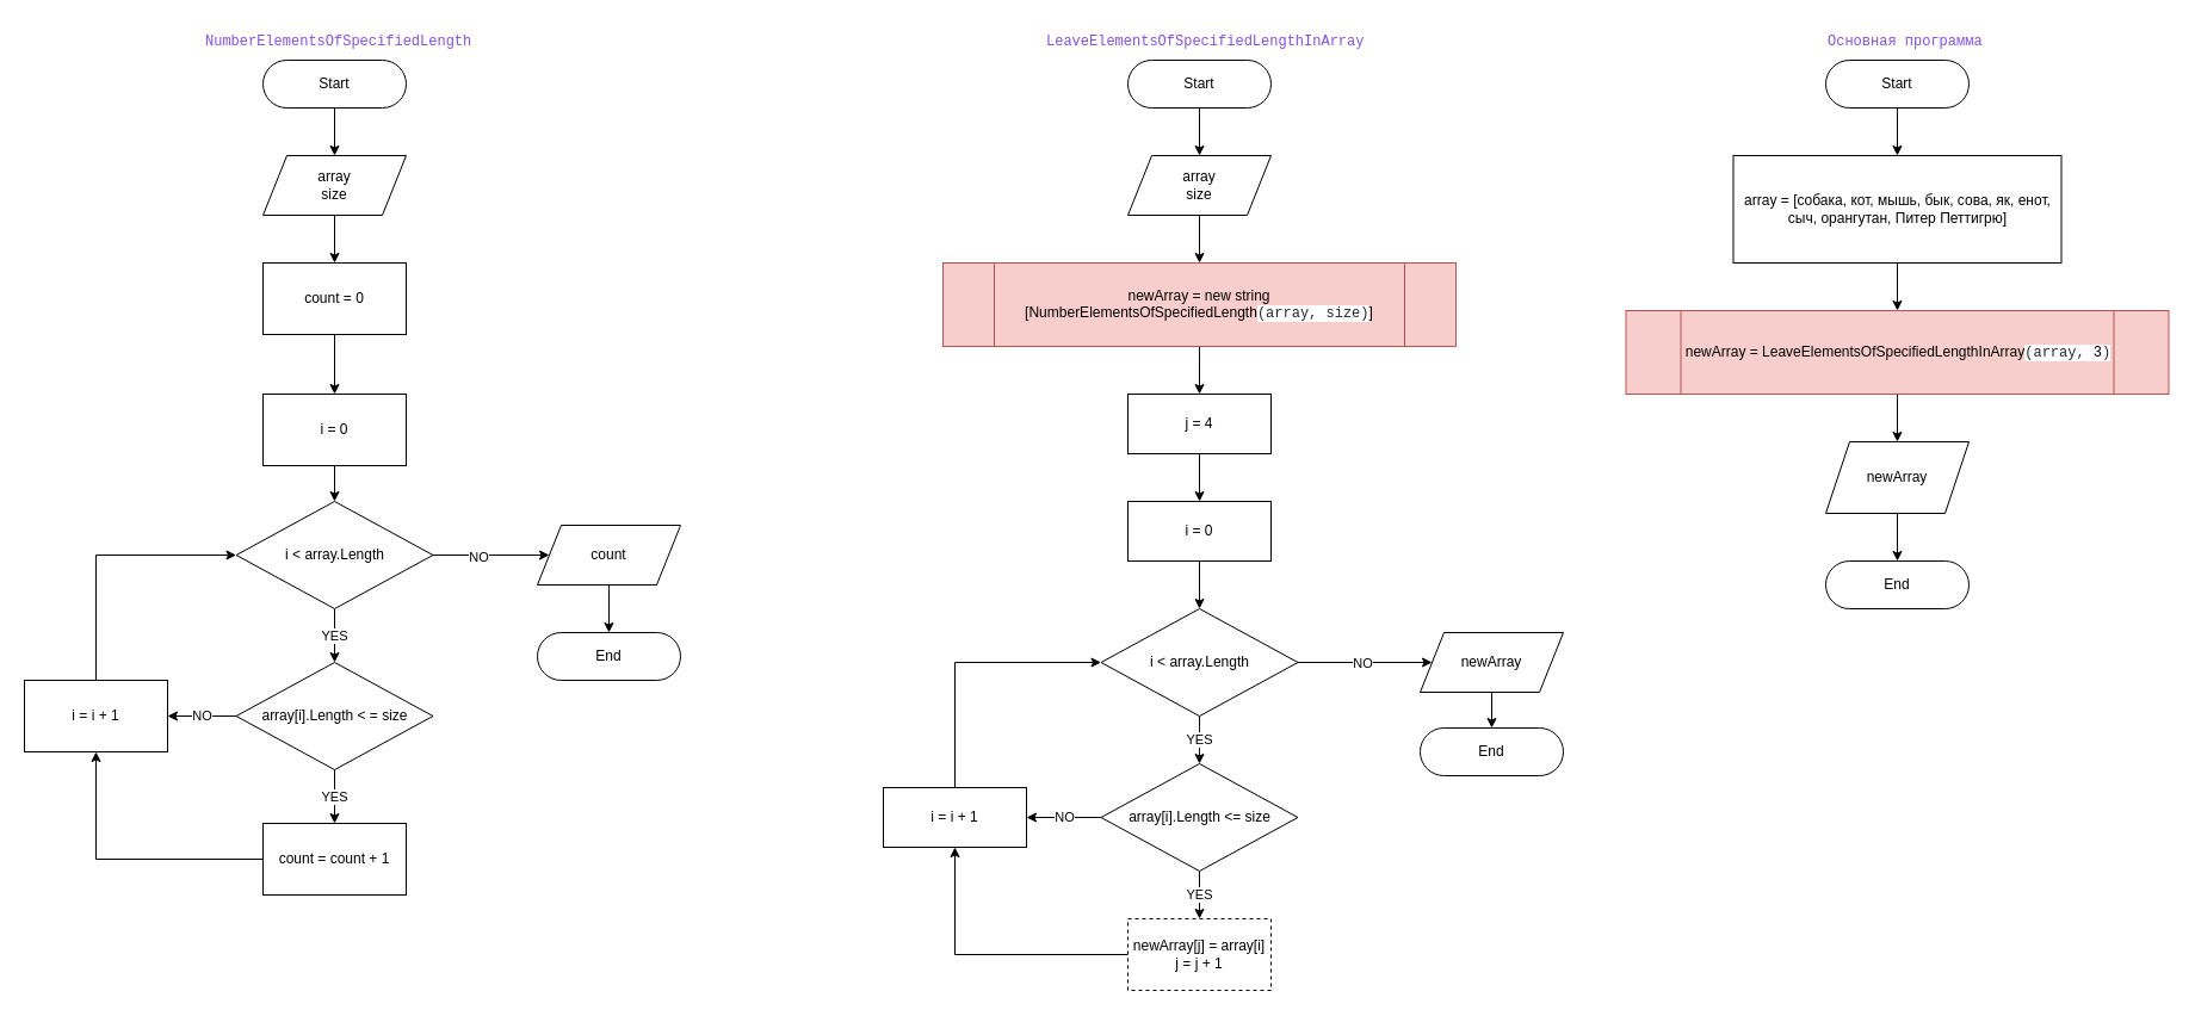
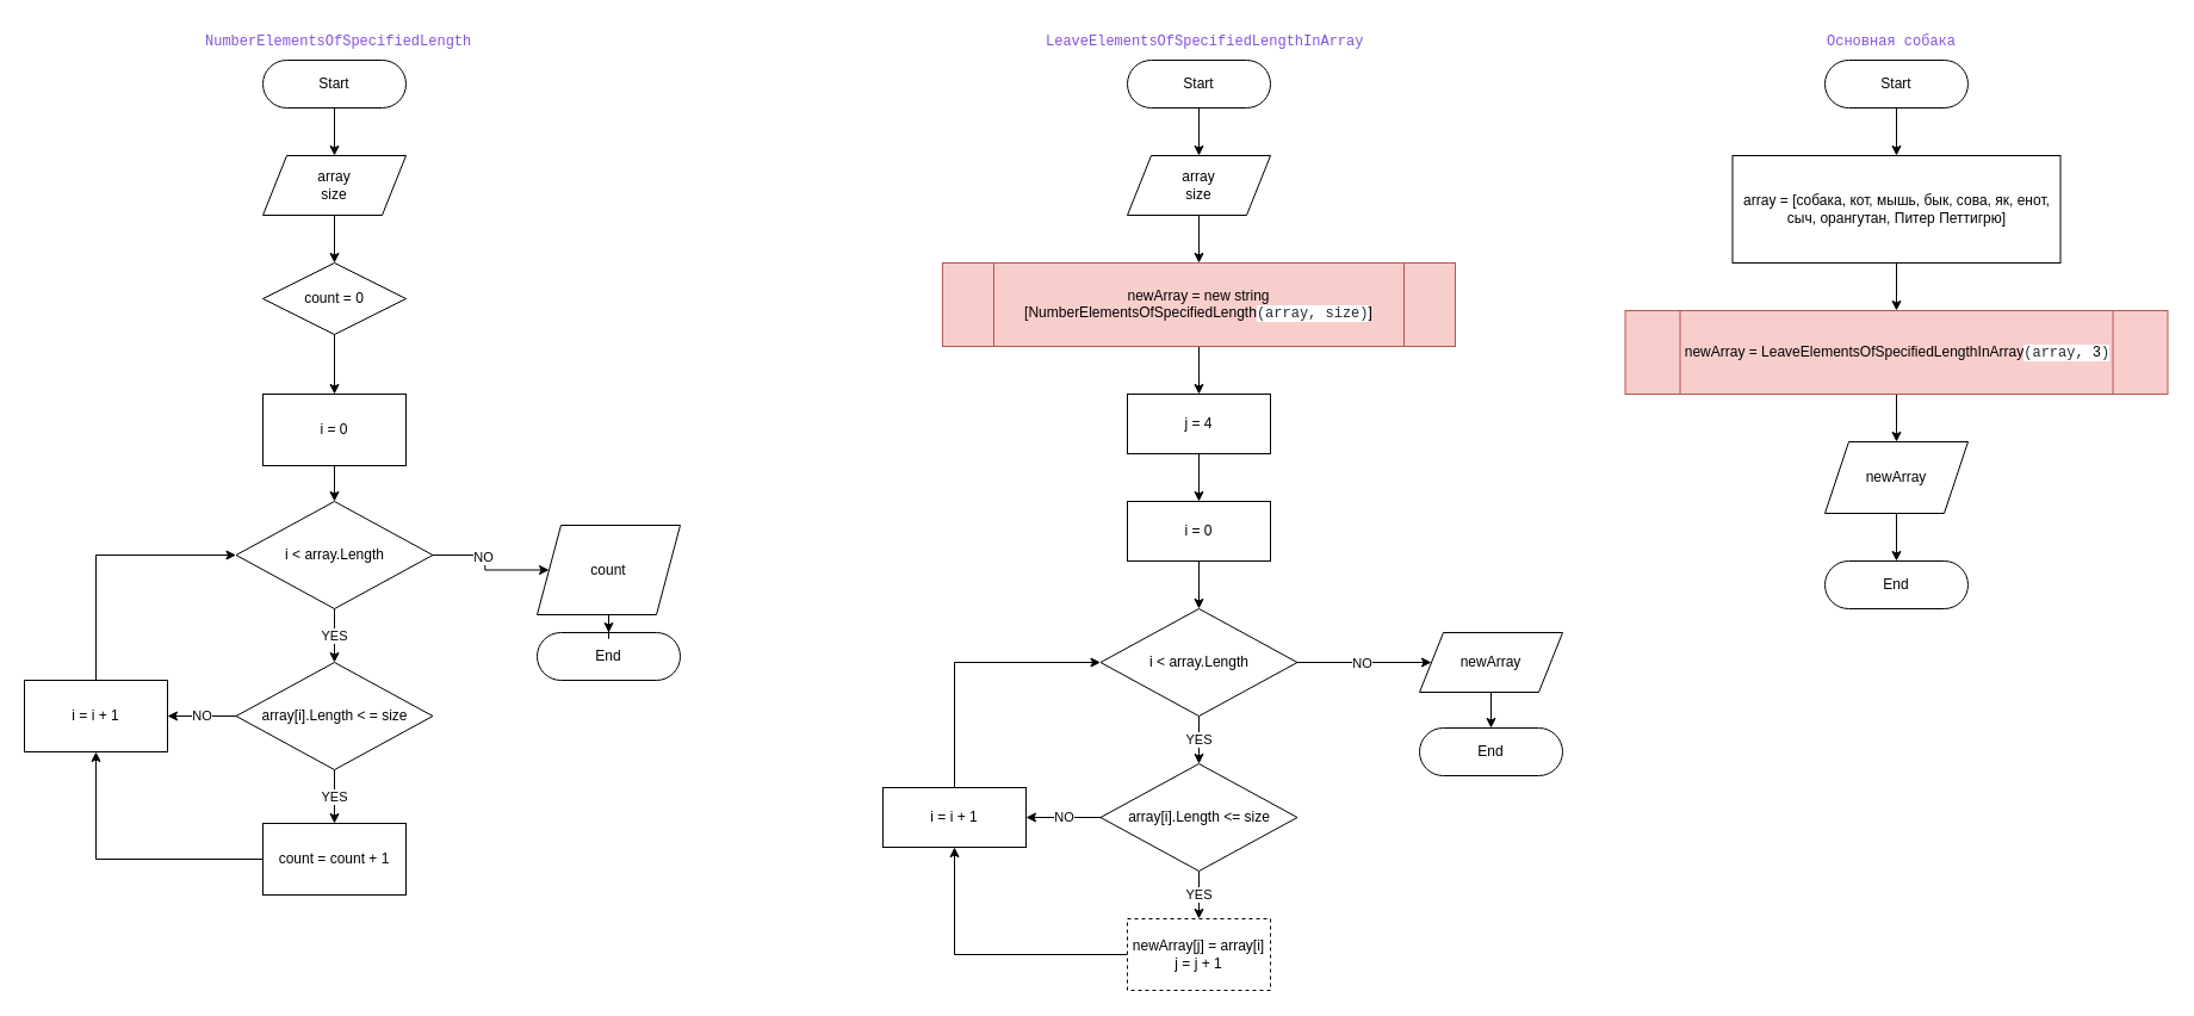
- <mxCell id="53" value="&lt;font face=&quot;ui-monospace, SFMono-Regular, SF Mono, Menlo, Consolas, Liberation Mono, monospace&quot; color=&quot;#8250df&quot;&gt;&lt;span style=&quot;background-color: rgb(255, 255, 255);&quot;&gt;Основная программа&lt;/span&gt;&lt;/font&gt;" style="text;whiteSpace=wrap;html=1;" vertex="1" parent="1"><mxGeometry x="1530" y="20" width="140" height="40" as="geometry" /></mxCell>
+ <mxCell id="53" value="&lt;font face=&quot;ui-monospace, SFMono-Regular, SF Mono, Menlo, Consolas, Liberation Mono, monospace&quot; color=&quot;#8250df&quot;&gt;&lt;span style=&quot;background-color: rgb(255, 255, 255);&quot;&gt;Основная собака&lt;/span&gt;&lt;/font&gt;" style="text;whiteSpace=wrap;html=1;" vertex="1" parent="1"><mxGeometry x="1530" y="20" width="140" height="40" as="geometry" /></mxCell>
- <mxCell id="8" value="count = 0" style="rounded=0;whiteSpace=wrap;html=1;" vertex="1" parent="1"><mxGeometry x="220" y="220" width="120" height="60" as="geometry" /></mxCell>
+ <mxCell id="8" value="count = 0" style="rhombus;whiteSpace=wrap;html=1;" vertex="1" parent="1"><mxGeometry x="220" y="220" width="120" height="60" as="geometry" /></mxCell>
- <mxCell id="23" value="count" style="shape=parallelogram;perimeter=parallelogramPerimeter;whiteSpace=wrap;html=1;fixedSize=1;" vertex="1" parent="1"><mxGeometry x="450" y="440" width="120" height="50" as="geometry" /></mxCell>
+ <mxCell id="23" value="count" style="shape=parallelogram;perimeter=parallelogramPerimeter;whiteSpace=wrap;html=1;fixedSize=1;" vertex="1" parent="1"><mxGeometry x="450" y="440" width="120" height="75" as="geometry" /></mxCell>
